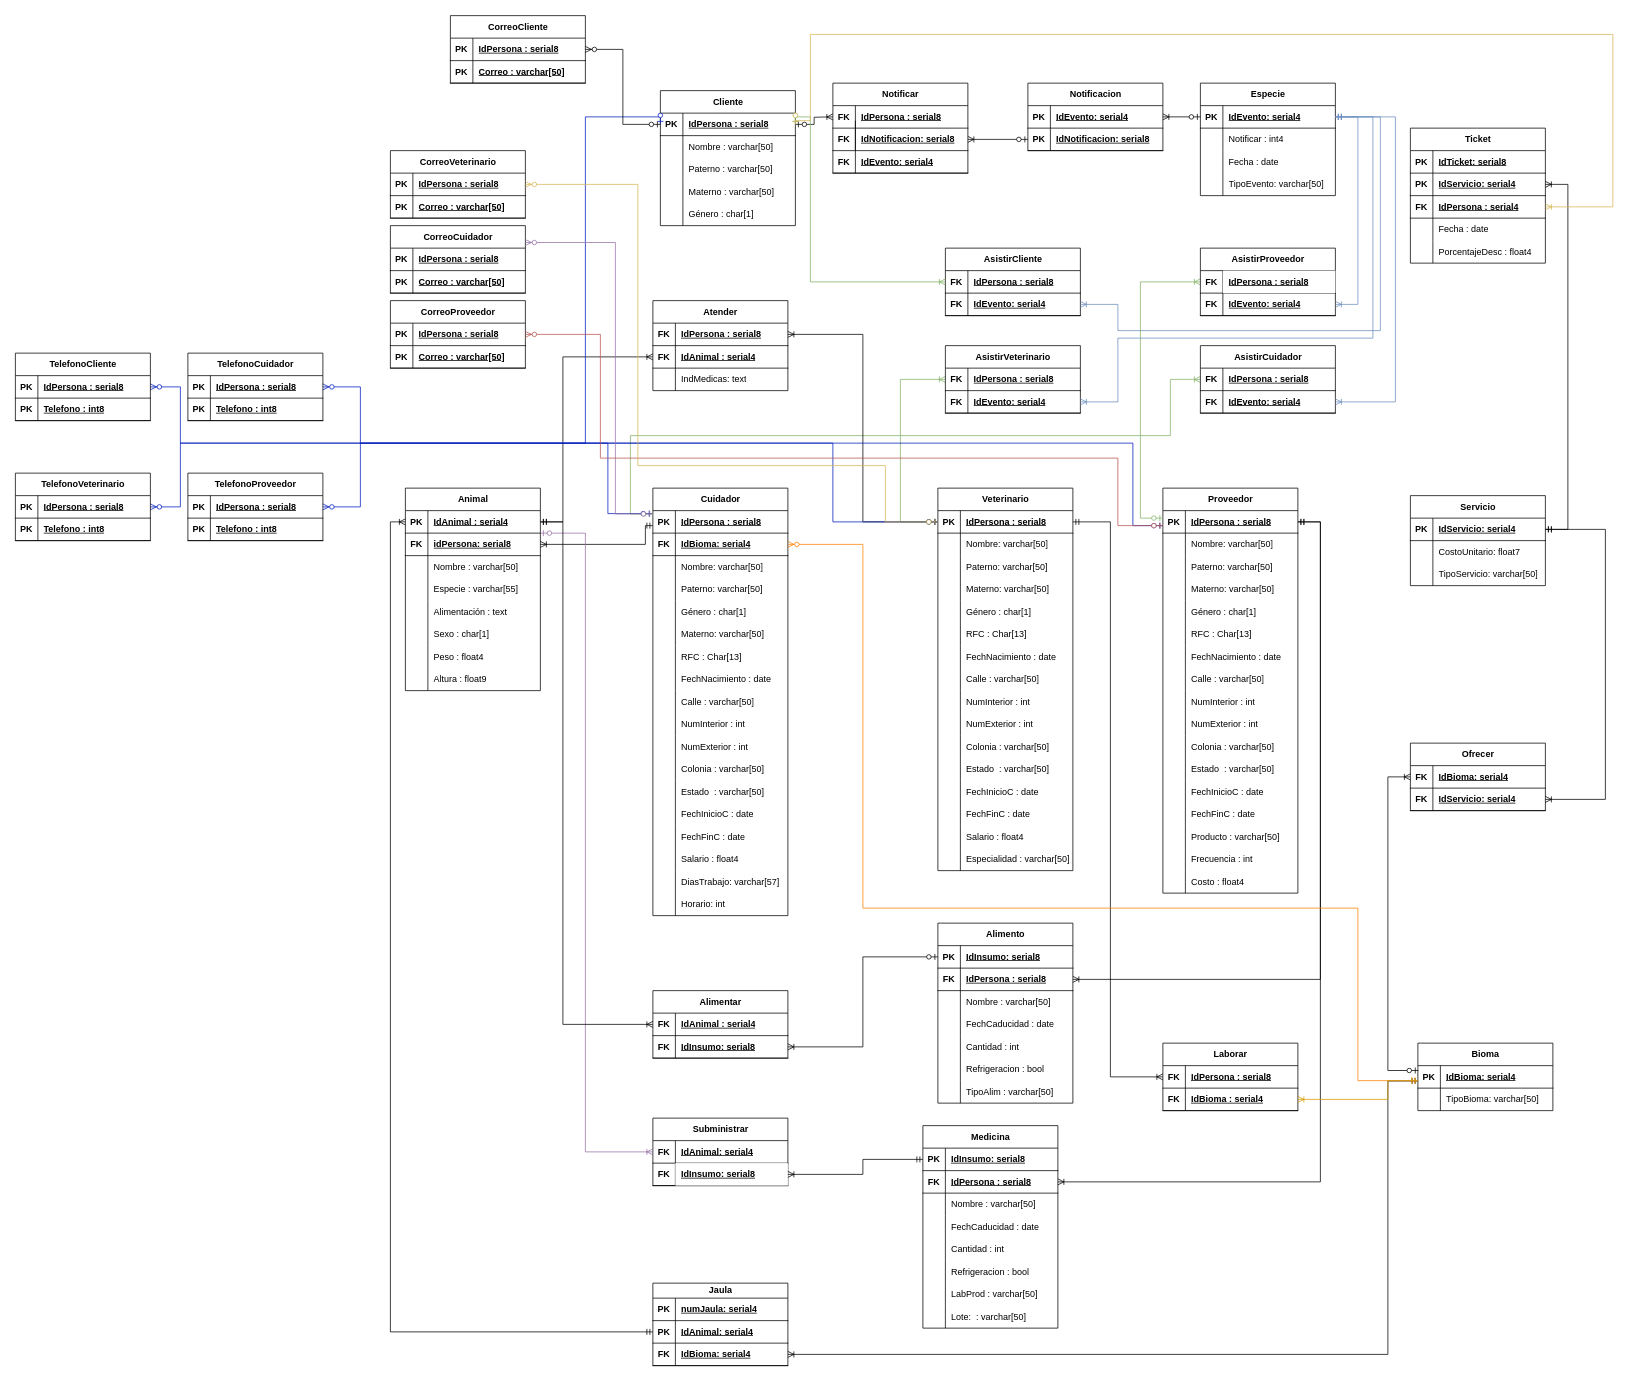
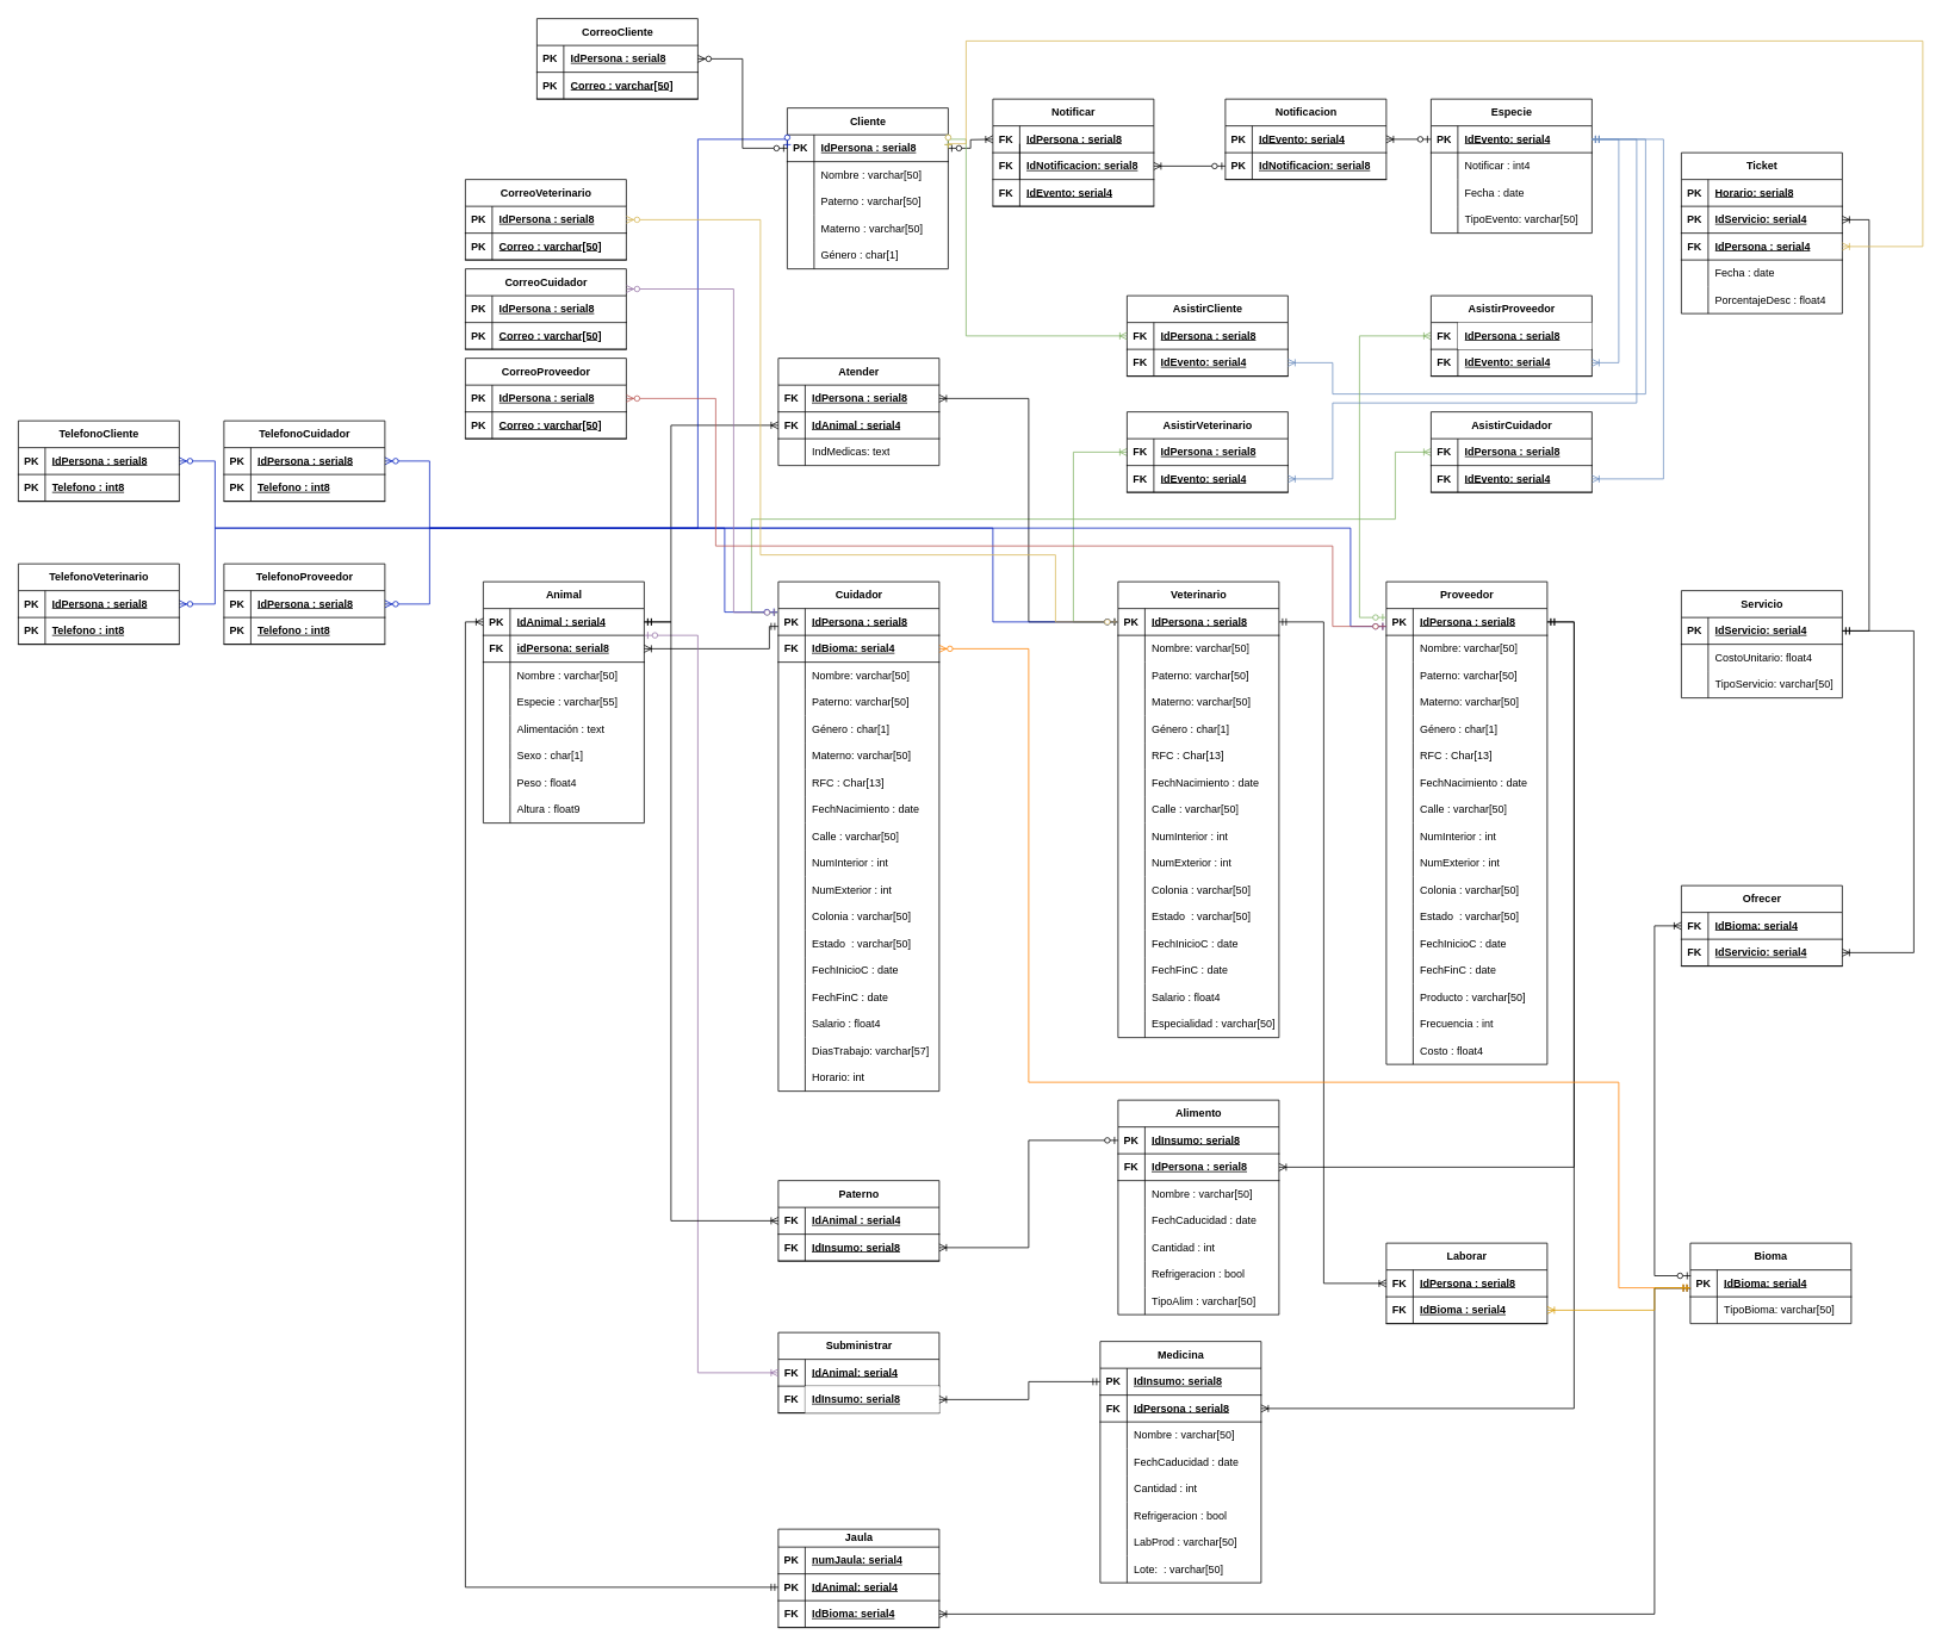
- <mxCell id="334" value="IdTicket: serial8" style="shape=partialRectangle;connectable=0;fillColor=none;top=0;left=0;bottom=0;right=0;align=left;spacingLeft=6;fontStyle=5;overflow=hidden;whiteSpace=wrap;html=1;" parent="332" vertex="1"><mxGeometry x="30" width="150" height="30" as="geometry"><mxRectangle width="150" height="30" as="alternateBounds" /></mxGeometry></mxCell>
+ <mxCell id="334" value="Horario: serial8" style="shape=partialRectangle;connectable=0;fillColor=none;top=0;left=0;bottom=0;right=0;align=left;spacingLeft=6;fontStyle=5;overflow=hidden;whiteSpace=wrap;html=1;" parent="332" vertex="1"><mxGeometry x="30" width="150" height="30" as="geometry"><mxRectangle width="150" height="30" as="alternateBounds" /></mxGeometry></mxCell>
- <mxCell id="219" value="CostoUnitario: float7" style="shape=partialRectangle;connectable=0;fillColor=none;top=0;left=0;bottom=0;right=0;align=left;spacingLeft=6;overflow=hidden;whiteSpace=wrap;html=1;" parent="217" vertex="1"><mxGeometry x="30" width="150" height="30" as="geometry"><mxRectangle width="150" height="30" as="alternateBounds" /></mxGeometry></mxCell>
+ <mxCell id="219" value="CostoUnitario: float4" style="shape=partialRectangle;connectable=0;fillColor=none;top=0;left=0;bottom=0;right=0;align=left;spacingLeft=6;overflow=hidden;whiteSpace=wrap;html=1;" parent="217" vertex="1"><mxGeometry x="30" width="150" height="30" as="geometry"><mxRectangle width="150" height="30" as="alternateBounds" /></mxGeometry></mxCell>
- <mxCell id="307" value="Alimentar" style="shape=table;startSize=30;container=1;collapsible=1;childLayout=tableLayout;fixedRows=1;rowLines=0;fontStyle=1;align=center;resizeLast=1;html=1;" parent="1" vertex="1"><mxGeometry x="870" y="1320" width="180" height="90" as="geometry"><mxRectangle x="170" y="460" width="100" height="30" as="alternateBounds" /></mxGeometry></mxCell>
+ <mxCell id="307" value="Paterno" style="shape=table;startSize=30;container=1;collapsible=1;childLayout=tableLayout;fixedRows=1;rowLines=0;fontStyle=1;align=center;resizeLast=1;html=1;" parent="1" vertex="1"><mxGeometry x="870" y="1320" width="180" height="90" as="geometry"><mxRectangle x="170" y="460" width="100" height="30" as="alternateBounds" /></mxGeometry></mxCell>
